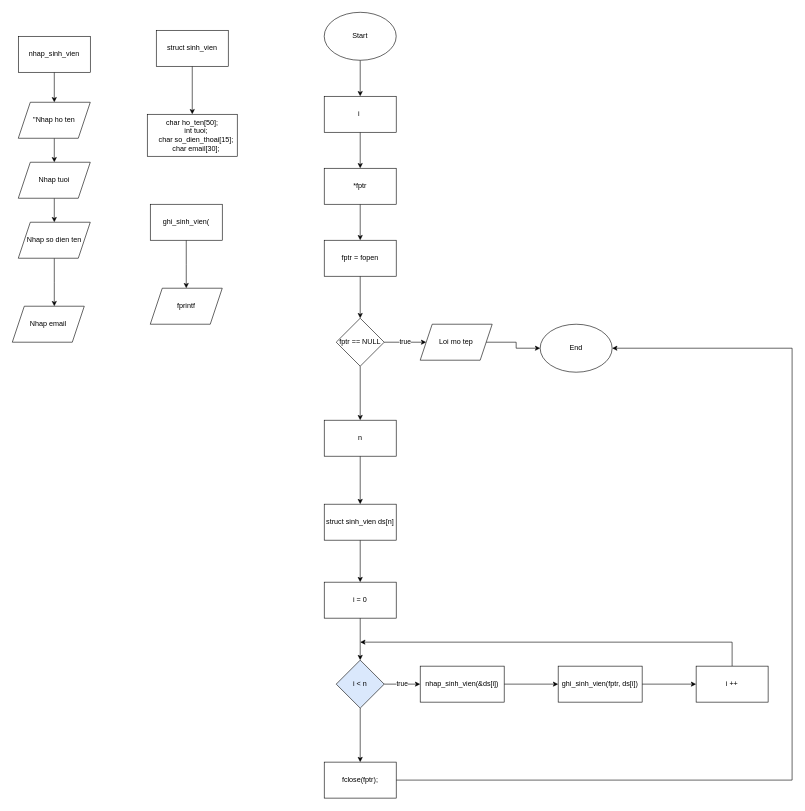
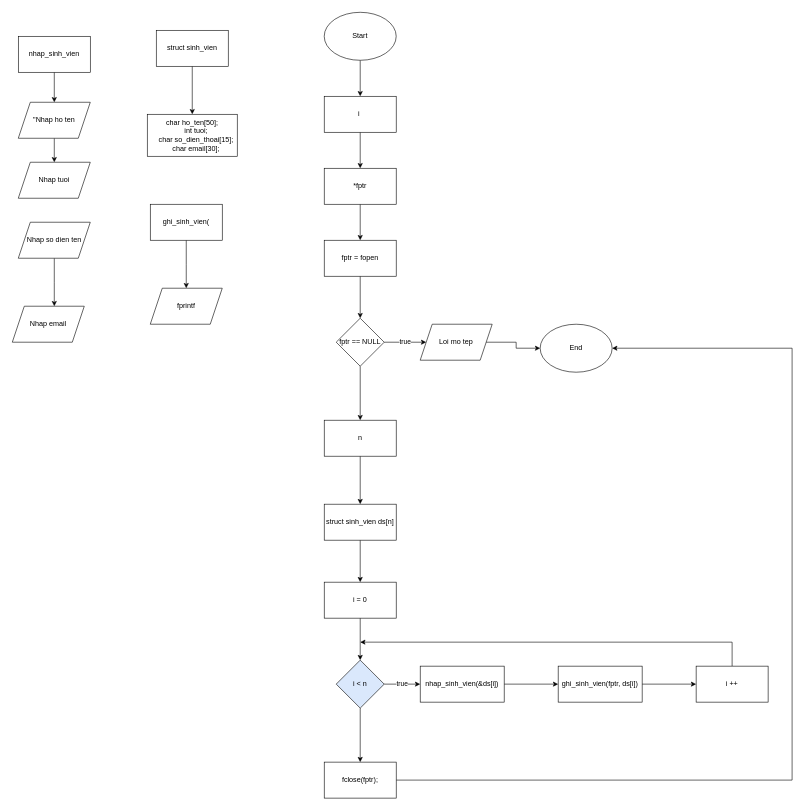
- <mxCell id="40" value="" style="edgeStyle=orthogonalEdgeStyle;rounded=0;orthogonalLoop=1;jettySize=auto;html=1;" edge="1" parent="1" source="41" target="43"><mxGeometry relative="1" as="geometry" /></mxCell>
